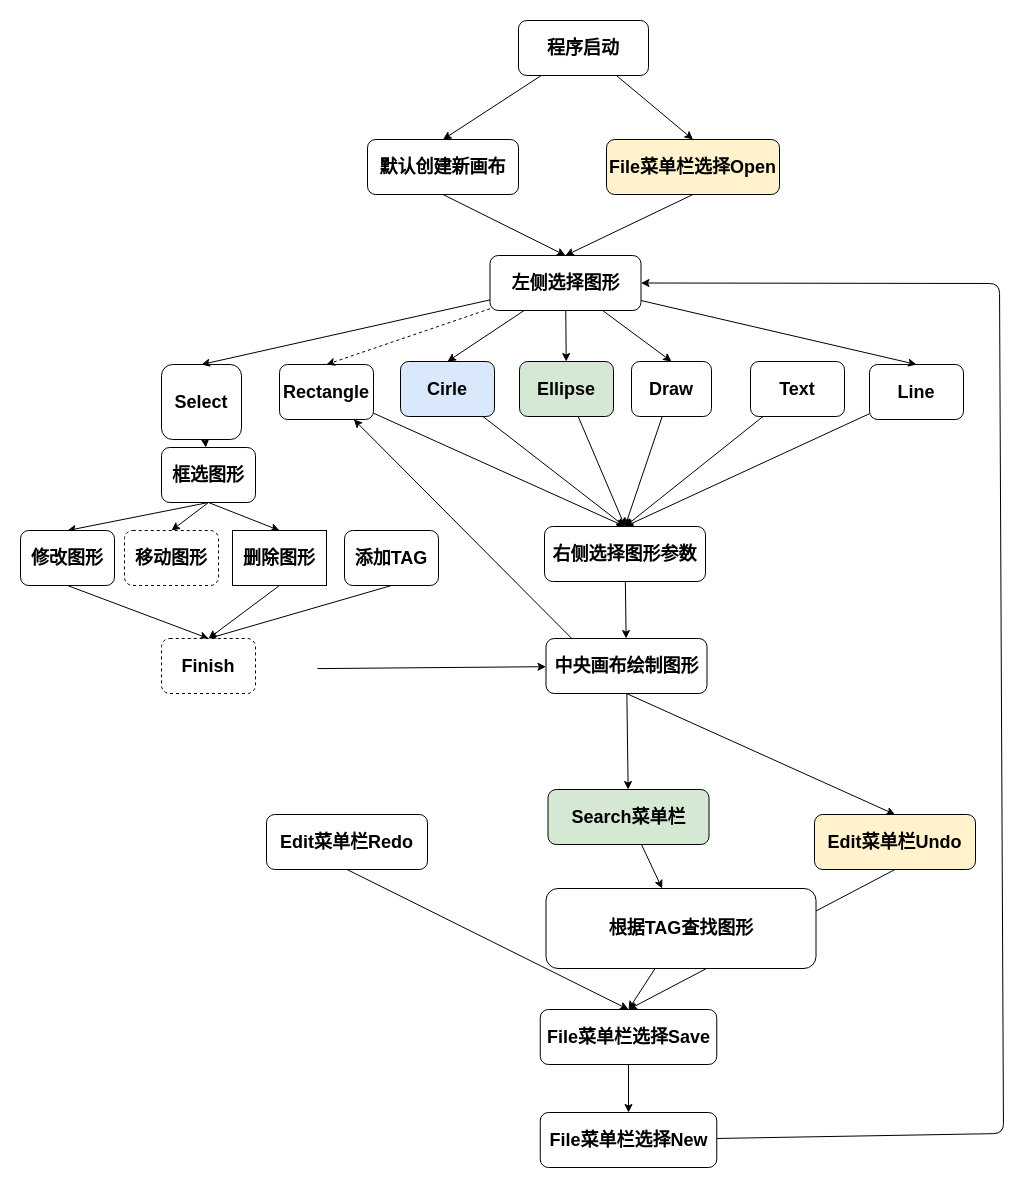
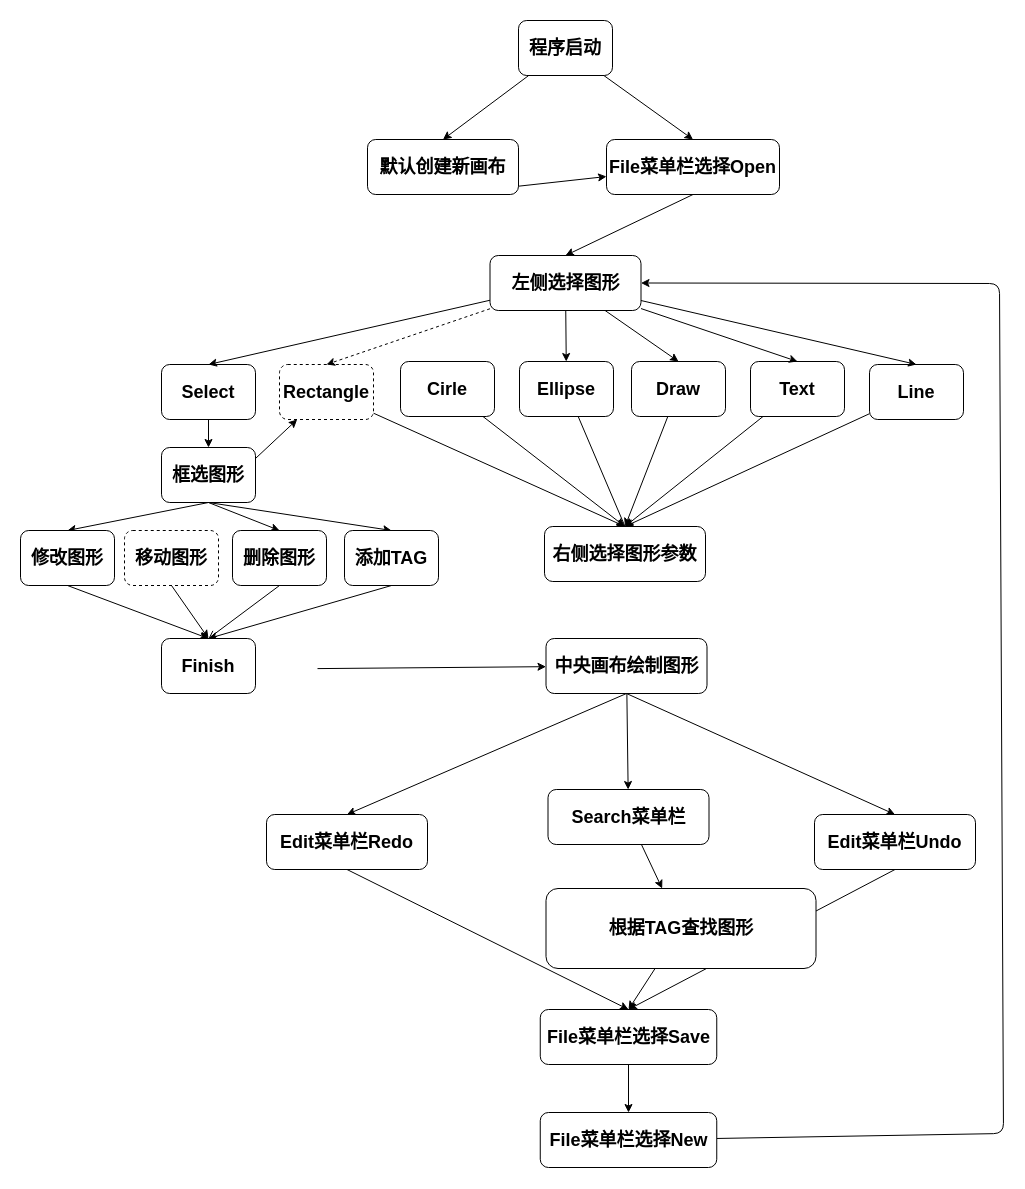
- <mxCell id="18" value="&lt;b&gt;程序启动&lt;/b&gt;" style="rounded=1;whiteSpace=wrap;html=1;fontSize=18;" vertex="1" parent="1"><mxGeometry x="518" y="20" width="130" height="55" as="geometry" /></mxCell>
+ <mxCell id="18" value="&lt;b&gt;程序启动&lt;/b&gt;" style="rounded=1;whiteSpace=wrap;html=1;fontSize=18;" vertex="1" parent="1"><mxGeometry x="518" y="20" width="94" height="55" as="geometry" /></mxCell>
- <mxCell id="38" value="&lt;b&gt;File菜单栏选择Open&lt;/b&gt;" style="rounded=1;whiteSpace=wrap;html=1;fontSize=18;fillColor=#fff2cc;" vertex="1" parent="1"><mxGeometry x="606" y="139" width="173" height="55" as="geometry" /></mxCell>
+ <mxCell id="38" value="&lt;b&gt;File菜单栏选择Open&lt;/b&gt;" style="rounded=1;whiteSpace=wrap;html=1;fontSize=18;" vertex="1" parent="1"><mxGeometry x="606" y="139" width="173" height="55" as="geometry" /></mxCell>
- <mxCell id="19" value="" style="edgeStyle=none;html=1;fontSize=18;entryX=0.5;entryY=0;entryDx=0;entryDy=0;exitX=0.5;exitY=1;exitDx=0;exitDy=0;" edge="1" parent="1" source="20" target="28"><mxGeometry relative="1" as="geometry" /></mxCell>
+ <mxCell id="19" value="" style="edgeStyle=none;html=1;fontSize=18;exitX=0.5;exitY=1;exitDx=0;exitDy=0;" edge="1" parent="1" source="20" target="38"><mxGeometry relative="1" as="geometry" /></mxCell>
- <mxCell id="23" style="edgeStyle=none;html=1;entryX=0.5;entryY=0;entryDx=0;entryDy=0;fontSize=18;" edge="1" parent="1" source="28" target="7"><mxGeometry relative="1" as="geometry" /></mxCell>
+ <mxCell id="26" style="edgeStyle=none;html=1;entryX=0.5;entryY=0;entryDx=0;entryDy=0;fontSize=18;" edge="1" parent="1" source="28" target="13"><mxGeometry relative="1" as="geometry" /></mxCell>
- <mxCell id="7" value="&lt;span style=&quot;font-size: 18px;&quot;&gt;&lt;b&gt;Cirle&lt;/b&gt;&lt;/span&gt;" style="rounded=1;whiteSpace=wrap;html=1;fillColor=#dae8fc;" vertex="1" parent="1"><mxGeometry x="400" y="361" width="94" height="55" as="geometry" /></mxCell>
+ <mxCell id="7" value="&lt;span style=&quot;font-size: 18px;&quot;&gt;&lt;b&gt;Cirle&lt;/b&gt;&lt;/span&gt;" style="rounded=1;whiteSpace=wrap;html=1;" vertex="1" parent="1"><mxGeometry x="400" y="361" width="94" height="55" as="geometry" /></mxCell>
- <mxCell id="9" value="&lt;span style=&quot;font-size: 18px;&quot;&gt;&lt;b&gt;Ellipse&lt;/b&gt;&lt;/span&gt;" style="rounded=1;whiteSpace=wrap;html=1;fillColor=#d5e8d4;" vertex="1" parent="1"><mxGeometry x="519" y="361" width="94" height="55" as="geometry" /></mxCell>
+ <mxCell id="9" value="&lt;span style=&quot;font-size: 18px;&quot;&gt;&lt;b&gt;Ellipse&lt;/b&gt;&lt;/span&gt;" style="rounded=1;whiteSpace=wrap;html=1;" vertex="1" parent="1"><mxGeometry x="519" y="361" width="94" height="55" as="geometry" /></mxCell>
- <mxCell id="11" value="&lt;span style=&quot;font-size: 18px;&quot;&gt;&lt;b&gt;Draw&lt;/b&gt;&lt;/span&gt;" style="rounded=1;whiteSpace=wrap;html=1;" vertex="1" parent="1"><mxGeometry x="631" y="361" width="80" height="55" as="geometry" /></mxCell>
+ <mxCell id="11" value="&lt;span style=&quot;font-size: 18px;&quot;&gt;&lt;b&gt;Draw&lt;/b&gt;&lt;/span&gt;" style="rounded=1;whiteSpace=wrap;html=1;" vertex="1" parent="1"><mxGeometry x="631" y="361" width="94" height="55" as="geometry" /></mxCell>
- <mxCell id="5" value="&lt;span style=&quot;font-size: 18px;&quot;&gt;&lt;b&gt;Rectangle&lt;/b&gt;&lt;/span&gt;" style="rounded=1;whiteSpace=wrap;html=1;" vertex="1" parent="1"><mxGeometry x="279" y="364" width="94" height="55" as="geometry" /></mxCell>
+ <mxCell id="5" value="&lt;span style=&quot;font-size: 18px;&quot;&gt;&lt;b&gt;Rectangle&lt;/b&gt;&lt;/span&gt;" style="rounded=1;whiteSpace=wrap;html=1;dashed=1;" vertex="1" parent="1"><mxGeometry x="279" y="364" width="94" height="55" as="geometry" /></mxCell>
- <mxCell id="3" value="&lt;span style=&quot;font-size: 18px;&quot;&gt;&lt;b&gt;Select&lt;/b&gt;&lt;/span&gt;" style="rounded=1;whiteSpace=wrap;html=1;" vertex="1" parent="1"><mxGeometry x="161" y="364" width="80" height="75" as="geometry" /></mxCell>
+ <mxCell id="3" value="&lt;span style=&quot;font-size: 18px;&quot;&gt;&lt;b&gt;Select&lt;/b&gt;&lt;/span&gt;" style="rounded=1;whiteSpace=wrap;html=1;" vertex="1" parent="1"><mxGeometry x="161" y="364" width="94" height="55" as="geometry" /></mxCell>
- <mxCell id="45" value="" style="edgeStyle=none;html=1;fontSize=18;exitX=0.5;exitY=1;exitDx=0;exitDy=0;entryX=0.5;entryY=0;entryDx=0;entryDy=0;" edge="1" parent="1" source="49" target="51"><mxGeometry relative="1" as="geometry" /></mxCell>
+ <mxCell id="45" value="" style="edgeStyle=none;html=1;fontSize=18;exitX=0.5;exitY=1;exitDx=0;exitDy=0;" edge="1" parent="1" source="49" target="5"><mxGeometry relative="1" as="geometry" /></mxCell>
+ <mxCell id="46" value="" style="edgeStyle=none;html=1;fontSize=18;exitX=0.5;exitY=1;exitDx=0;exitDy=0;entryX=0.5;entryY=0;entryDx=0;entryDy=0;" edge="1" parent="1" source="49" target="53"><mxGeometry relative="1" as="geometry" /></mxCell>
- <mxCell id="8" style="edgeStyle=none;html=1;entryX=0.5;entryY=0;entryDx=0;entryDy=0;fontSize=18;" edge="1" parent="1" source="9" target="30"><mxGeometry relative="1" as="geometry" /></mxCell>
+ <mxCell id="8" style="edgeStyle=none;html=1;entryX=0.5;entryY=0;entryDx=0;entryDy=0;fontSize=18;endArrow=none;" edge="1" parent="1" source="9" target="30"><mxGeometry relative="1" as="geometry" /></mxCell>
- <mxCell id="31" style="edgeStyle=none;html=1;fontSize=18;exitX=0.5;exitY=1;exitDx=0;exitDy=0;" edge="1" parent="1" source="34" target="5"><mxGeometry relative="1" as="geometry" /></mxCell>
+ <mxCell id="31" style="edgeStyle=none;html=1;entryX=0.5;entryY=0;entryDx=0;entryDy=0;fontSize=18;exitX=0.5;exitY=1;exitDx=0;exitDy=0;" edge="1" parent="1" source="34" target="40"><mxGeometry relative="1" as="geometry" /></mxCell>
- <mxCell id="55" value="&lt;span style=&quot;font-size: 18px;&quot;&gt;&lt;b&gt;删除图形&lt;/b&gt;&lt;/span&gt;" style="whiteSpace=wrap;html=1;fontSize=18;rounded=0;" vertex="1" parent="1"><mxGeometry x="232" y="530" width="94" height="55" as="geometry" /></mxCell>
+ <mxCell id="55" value="&lt;span style=&quot;font-size: 18px;&quot;&gt;&lt;b&gt;删除图形&lt;/b&gt;&lt;/span&gt;" style="rounded=1;whiteSpace=wrap;html=1;fontSize=18;" vertex="1" parent="1"><mxGeometry x="232" y="530" width="94" height="55" as="geometry" /></mxCell>
- <mxCell id="29" value="" style="edgeStyle=none;html=1;fontSize=18;" edge="1" parent="1" source="30" target="34"><mxGeometry relative="1" as="geometry" /></mxCell>
+ <mxCell id="50" style="edgeStyle=none;html=1;exitX=0.5;exitY=1;exitDx=0;exitDy=0;fontSize=18;entryX=0.5;entryY=0;entryDx=0;entryDy=0;" edge="1" parent="1" source="51" target="59"><mxGeometry relative="1" as="geometry"><mxPoint x="208.685" y="618.674" as="targetPoint" /></mxGeometry></mxCell>
- <mxCell id="54" style="edgeStyle=none;html=1;exitX=0.5;exitY=1;exitDx=0;exitDy=0;entryX=0.5;entryY=0;entryDx=0;entryDy=0;fontSize=18;" edge="1" parent="1" source="55" target="59"><mxGeometry relative="1" as="geometry" /></mxCell>
+ <mxCell id="54" style="edgeStyle=none;html=1;exitX=0.5;exitY=1;exitDx=0;exitDy=0;entryX=0.5;entryY=0;entryDx=0;entryDy=0;fontSize=18;endArrow=open;" edge="1" parent="1" source="55" target="59"><mxGeometry relative="1" as="geometry" /></mxCell>
- <mxCell id="59" value="&lt;b&gt;Finish&lt;/b&gt;" style="rounded=1;whiteSpace=wrap;html=1;fontSize=18;dashed=1;" vertex="1" parent="1"><mxGeometry x="161" y="638" width="94" height="55" as="geometry" /></mxCell>
+ <mxCell id="59" value="&lt;b&gt;Finish&lt;/b&gt;" style="rounded=1;whiteSpace=wrap;html=1;fontSize=18;" vertex="1" parent="1"><mxGeometry x="161" y="638" width="94" height="55" as="geometry" /></mxCell>
- <mxCell id="61" value="&lt;b&gt;Search菜单栏&lt;/b&gt;" style="rounded=1;whiteSpace=wrap;html=1;fontSize=18;fillColor=#d5e8d4;" vertex="1" parent="1"><mxGeometry x="547.5" y="789" width="161" height="55" as="geometry" /></mxCell>
+ <mxCell id="61" value="&lt;b&gt;Search菜单栏&lt;/b&gt;" style="rounded=1;whiteSpace=wrap;html=1;fontSize=18;" vertex="1" parent="1"><mxGeometry x="547.5" y="789" width="161" height="55" as="geometry" /></mxCell>
- <mxCell id="42" value="&lt;b&gt;Edit菜单栏Undo&lt;/b&gt;" style="rounded=1;whiteSpace=wrap;html=1;fontSize=18;fillColor=#fff2cc;" vertex="1" parent="1"><mxGeometry x="814" y="814" width="161" height="55" as="geometry" /></mxCell>
+ <mxCell id="42" value="&lt;b&gt;Edit菜单栏Undo&lt;/b&gt;" style="rounded=1;whiteSpace=wrap;html=1;fontSize=18;" vertex="1" parent="1"><mxGeometry x="814" y="814" width="161" height="55" as="geometry" /></mxCell>
